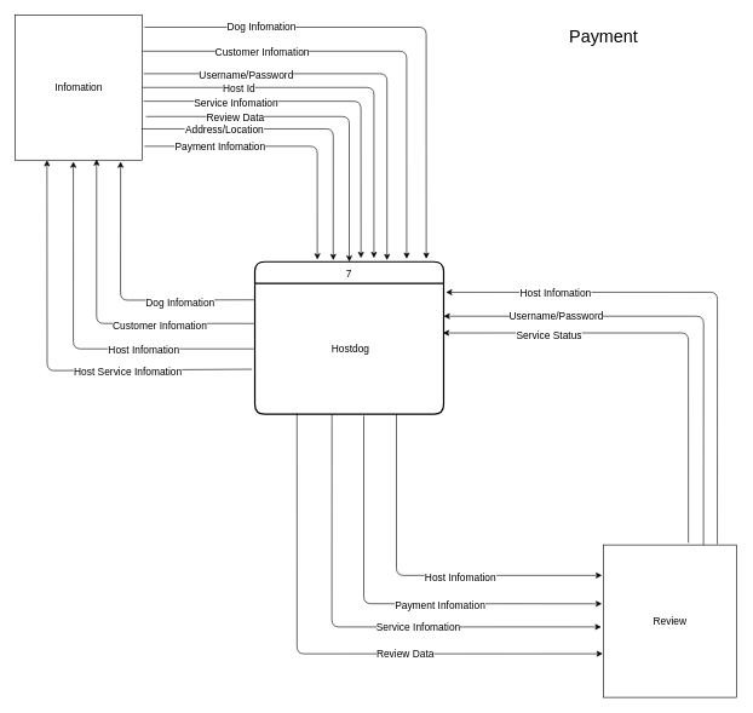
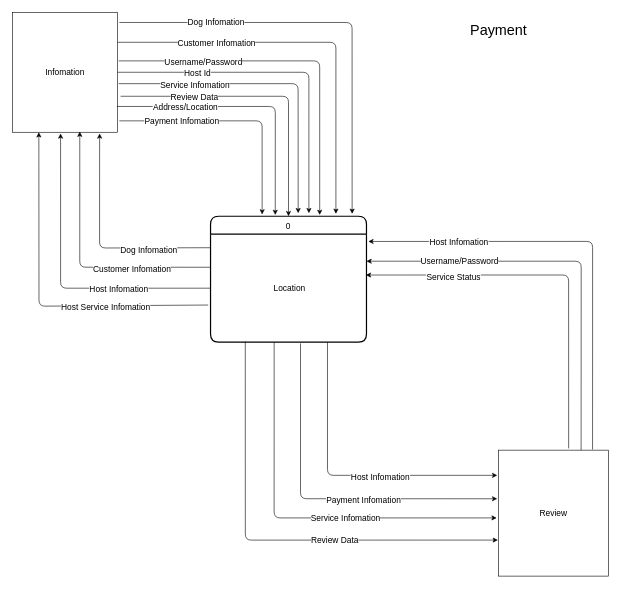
- <mxCell id="5" value="7" style="swimlane;childLayout=stackLayout;horizontal=1;startSize=30;horizontalStack=0;rounded=1;fontSize=14;fontStyle=0;strokeWidth=2;resizeParent=0;resizeLast=1;shadow=0;dashed=0;align=center;" vertex="1" parent="1"><mxGeometry x="350" y="360" width="260" height="210" as="geometry" /></mxCell>
+ <mxCell id="5" value="0" style="swimlane;childLayout=stackLayout;horizontal=1;startSize=30;horizontalStack=0;rounded=1;fontSize=14;fontStyle=0;strokeWidth=2;resizeParent=0;resizeLast=1;shadow=0;dashed=0;align=center;" vertex="1" parent="1"><mxGeometry x="350" y="360" width="260" height="210" as="geometry" /></mxCell>
- <mxCell id="6" value="Hostdog" style="align=center;strokeColor=none;fillColor=none;spacingLeft=4;fontSize=14;verticalAlign=middle;resizable=0;rotatable=0;part=1;" vertex="1" parent="5"><mxGeometry y="30" width="260" height="180" as="geometry" /></mxCell>
+ <mxCell id="6" value="Location" style="align=center;strokeColor=none;fillColor=none;spacingLeft=4;fontSize=14;verticalAlign=middle;resizable=0;rotatable=0;part=1;" vertex="1" parent="5"><mxGeometry y="30" width="260" height="180" as="geometry" /></mxCell>
